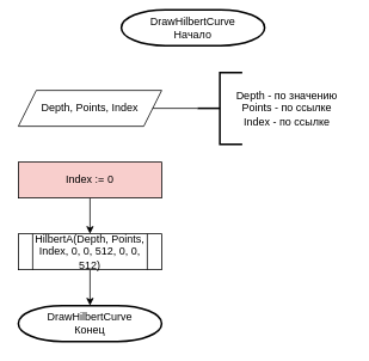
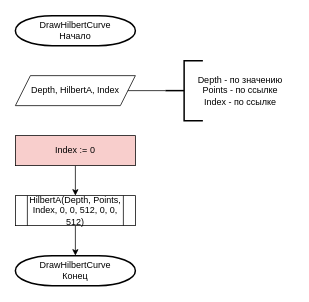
- <mxCell id="2" value="&lt;div&gt;DrawHilbertCurve&lt;/div&gt;Начало" style="strokeWidth=2;html=1;shape=mxgraph.flowchart.terminator;whiteSpace=wrap;" parent="1" vertex="1"><mxGeometry x="135" y="10" width="160" height="40" as="geometry" /></mxCell>
+ <mxCell id="2" value="&lt;div&gt;DrawHilbertCurve&lt;/div&gt;Начало" style="strokeWidth=2;html=1;shape=mxgraph.flowchart.terminator;whiteSpace=wrap;" parent="1" vertex="1"><mxGeometry x="20" y="20" width="160" height="40" as="geometry" /></mxCell>
- <mxCell id="3" value="Depth, Points, Index" style="shape=parallelogram;perimeter=parallelogramPerimeter;whiteSpace=wrap;html=1;fixedSize=1;" parent="1" vertex="1"><mxGeometry x="20" y="100" width="160" height="40" as="geometry" /></mxCell>
+ <mxCell id="3" value="Depth, HilbertA, Index" style="shape=parallelogram;perimeter=parallelogramPerimeter;whiteSpace=wrap;html=1;fixedSize=1;" parent="1" vertex="1"><mxGeometry x="20" y="100" width="160" height="40" as="geometry" /></mxCell>
